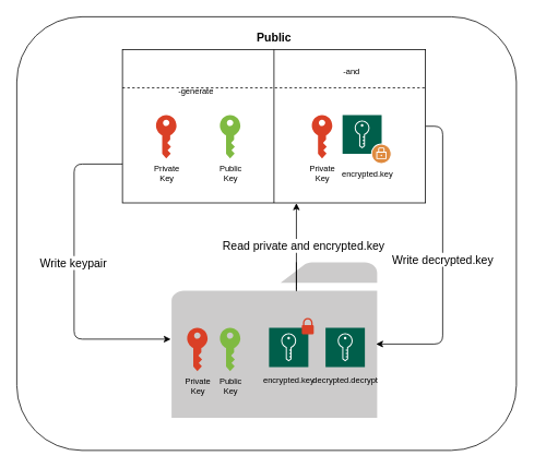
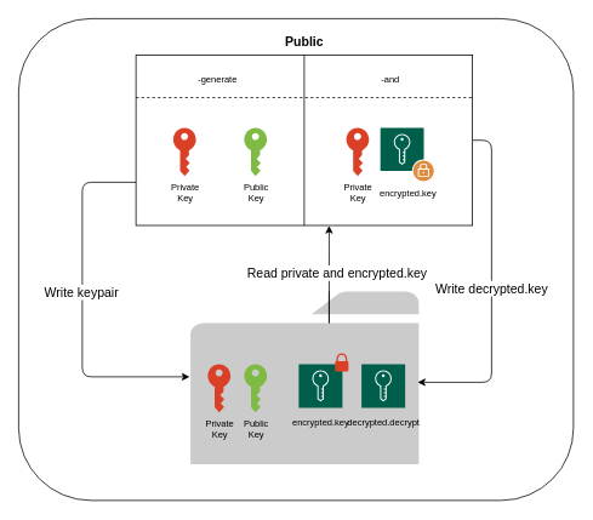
- <mxCell id="12" value="&lt;font style=&quot;font-size: 10px;&quot;&gt;-generate&lt;/font&gt;" style="text;html=1;strokeColor=none;fillColor=none;align=center;verticalAlign=middle;whiteSpace=wrap;rounded=0;fontSize=14;" parent="1" vertex="1"><mxGeometry x="209" y="95" width="60" height="30" as="geometry" /></mxCell>
+ <mxCell id="12" value="&lt;font style=&quot;font-size: 10px;&quot;&gt;-generate&lt;/font&gt;" style="text;html=1;strokeColor=none;fillColor=none;align=center;verticalAlign=middle;whiteSpace=wrap;rounded=0;fontSize=14;" parent="1" vertex="1"><mxGeometry x="209" y="70" width="60" height="30" as="geometry" /></mxCell>
